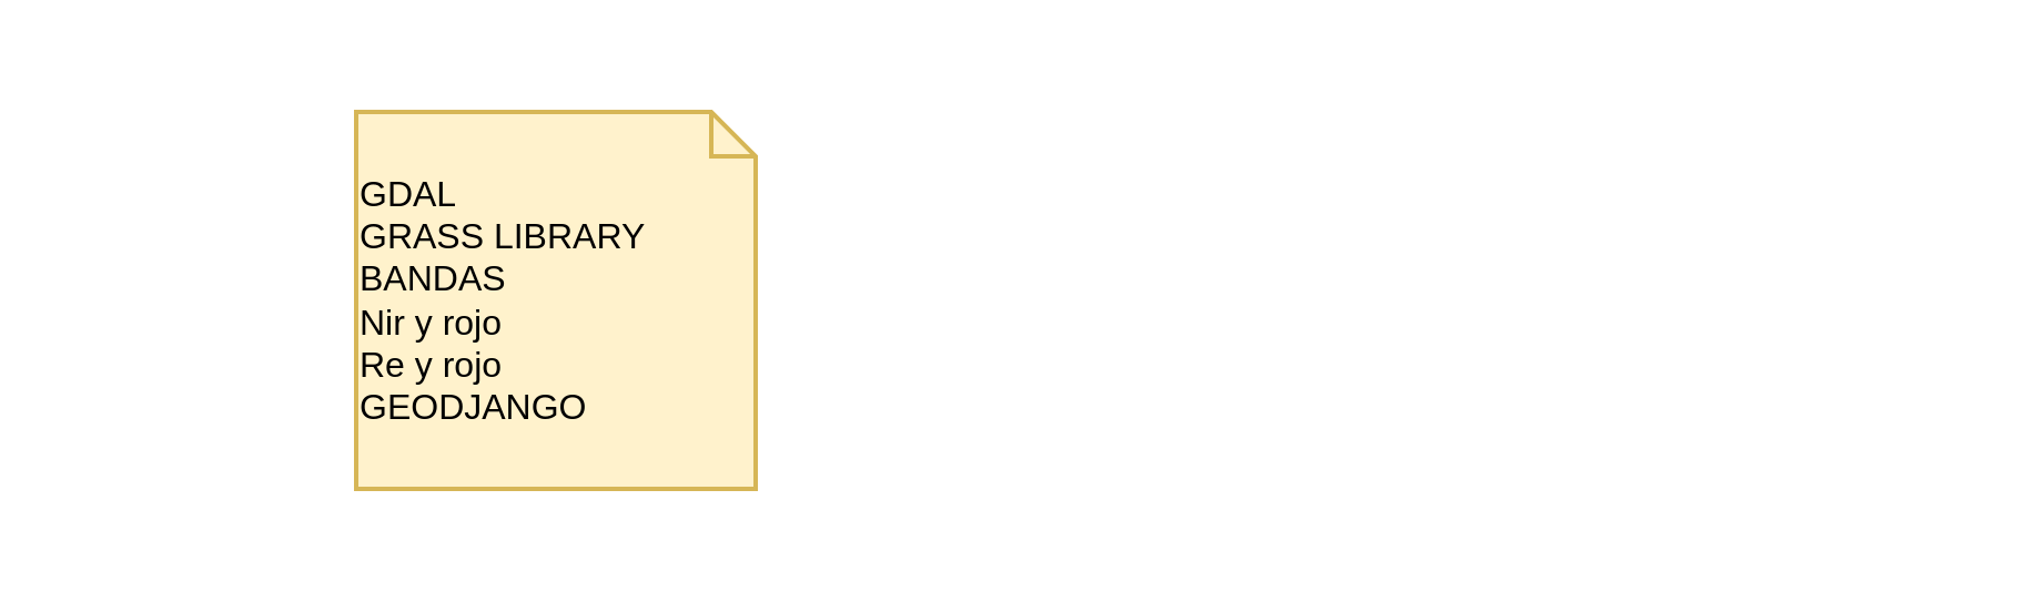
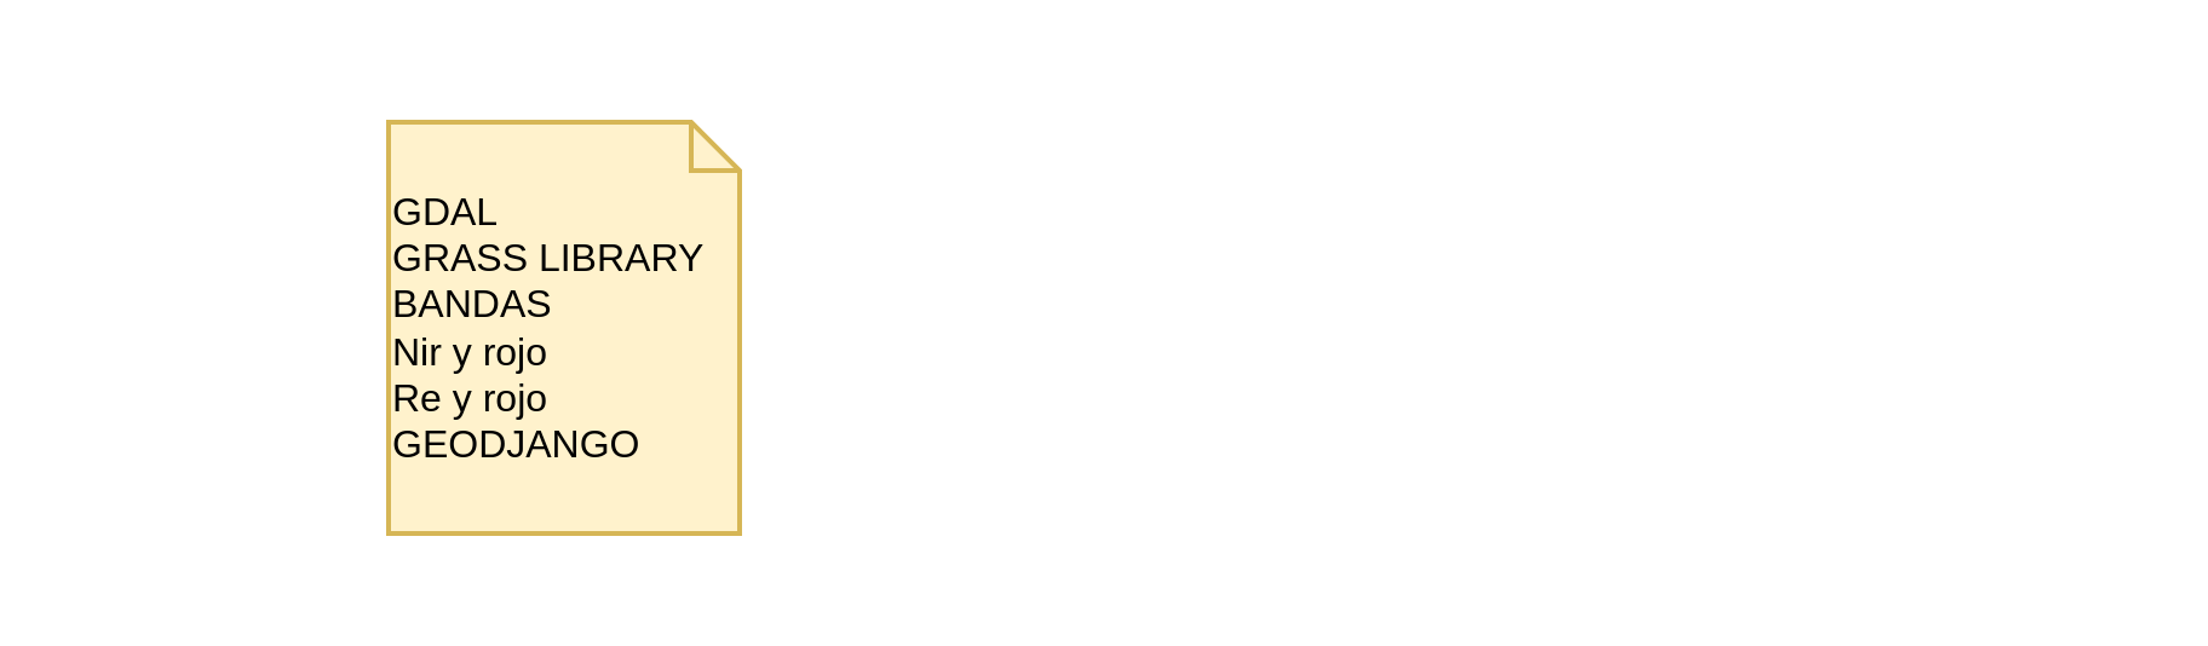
- <mxCell id="3" value="&lt;p style=&quot;color: rgb(0 , 0 , 0) ; font-size: medium ; margin: 0px&quot;&gt;GDAL&lt;/p&gt;&lt;p style=&quot;color: rgb(0 , 0 , 0) ; font-size: medium ; margin: 0px&quot;&gt;GRASS LIBRARY&lt;/p&gt;&lt;p style=&quot;color: rgb(0 , 0 , 0) ; font-size: medium ; margin: 0px&quot;&gt;BANDAS&lt;/p&gt;&lt;p style=&quot;color: rgb(0 , 0 , 0) ; font-size: medium ; margin: 0px&quot;&gt;    Nir y rojo&lt;/p&gt;&lt;p style=&quot;color: rgb(0 , 0 , 0) ; font-size: medium ; margin: 0px&quot;&gt;    Re y rojo&lt;/p&gt;&lt;p style=&quot;color: rgb(0 , 0 , 0) ; font-size: medium ; margin: 0px&quot;&gt;GEODJANGO&lt;/p&gt;" style="shape=note;strokeWidth=2;fontSize=14;size=20;whiteSpace=wrap;html=1;fillColor=#fff2cc;strokeColor=#d6b656;fontColor=#666600;align=left;" vertex="1" parent="1"><mxGeometry x="160" y="50" width="180" height="170" as="geometry" /></mxCell>
+ <mxCell id="3" value="&lt;p style=&quot;color: rgb(0 , 0 , 0) ; font-size: medium ; margin: 0px&quot;&gt;GDAL&lt;/p&gt;&lt;p style=&quot;color: rgb(0 , 0 , 0) ; font-size: medium ; margin: 0px&quot;&gt;GRASS LIBRARY&lt;/p&gt;&lt;p style=&quot;color: rgb(0 , 0 , 0) ; font-size: medium ; margin: 0px&quot;&gt;BANDAS&lt;/p&gt;&lt;p style=&quot;color: rgb(0 , 0 , 0) ; font-size: medium ; margin: 0px&quot;&gt;    Nir y rojo&lt;/p&gt;&lt;p style=&quot;color: rgb(0 , 0 , 0) ; font-size: medium ; margin: 0px&quot;&gt;    Re y rojo&lt;/p&gt;&lt;p style=&quot;color: rgb(0 , 0 , 0) ; font-size: medium ; margin: 0px&quot;&gt;GEODJANGO&lt;/p&gt;" style="shape=note;strokeWidth=2;fontSize=14;size=20;whiteSpace=wrap;html=1;fillColor=#fff2cc;strokeColor=#d6b656;fontColor=#666600;align=left;" vertex="1" parent="1"><mxGeometry x="160" y="50" width="145" height="170" as="geometry" /></mxCell>
